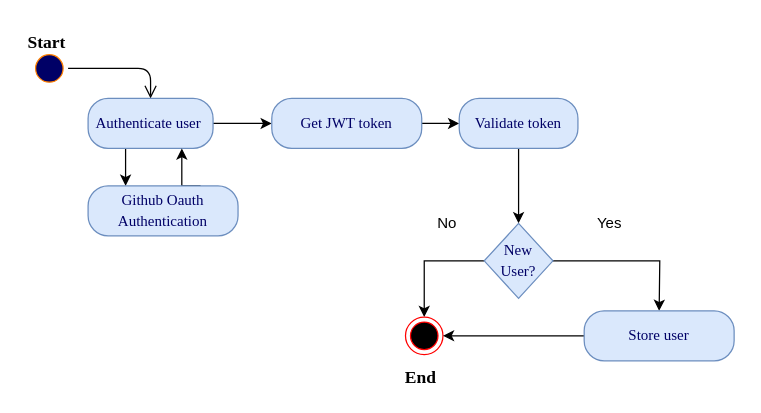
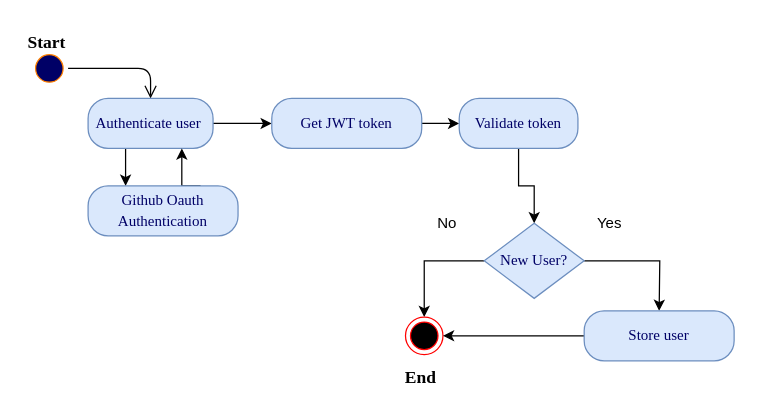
- <mxCell id="16" value="&lt;span style=&quot;font-size: 12px&quot;&gt;New User?&lt;/span&gt;" style="rhombus;whiteSpace=wrap;html=1;fillColor=#dae8fc;strokeColor=#6c8ebf;fontFamily=Tahoma;fontSize=14;fontColor=#000066;" vertex="1" parent="1"><mxGeometry x="387" y="178" width="55" height="60" as="geometry" /></mxCell>
+ <mxCell id="16" value="&lt;span style=&quot;font-size: 12px&quot;&gt;New User?&lt;/span&gt;" style="rhombus;whiteSpace=wrap;html=1;fillColor=#dae8fc;strokeColor=#6c8ebf;fontFamily=Tahoma;fontSize=14;fontColor=#000066;" vertex="1" parent="1"><mxGeometry x="387" y="178" width="80" height="60" as="geometry" /></mxCell>
